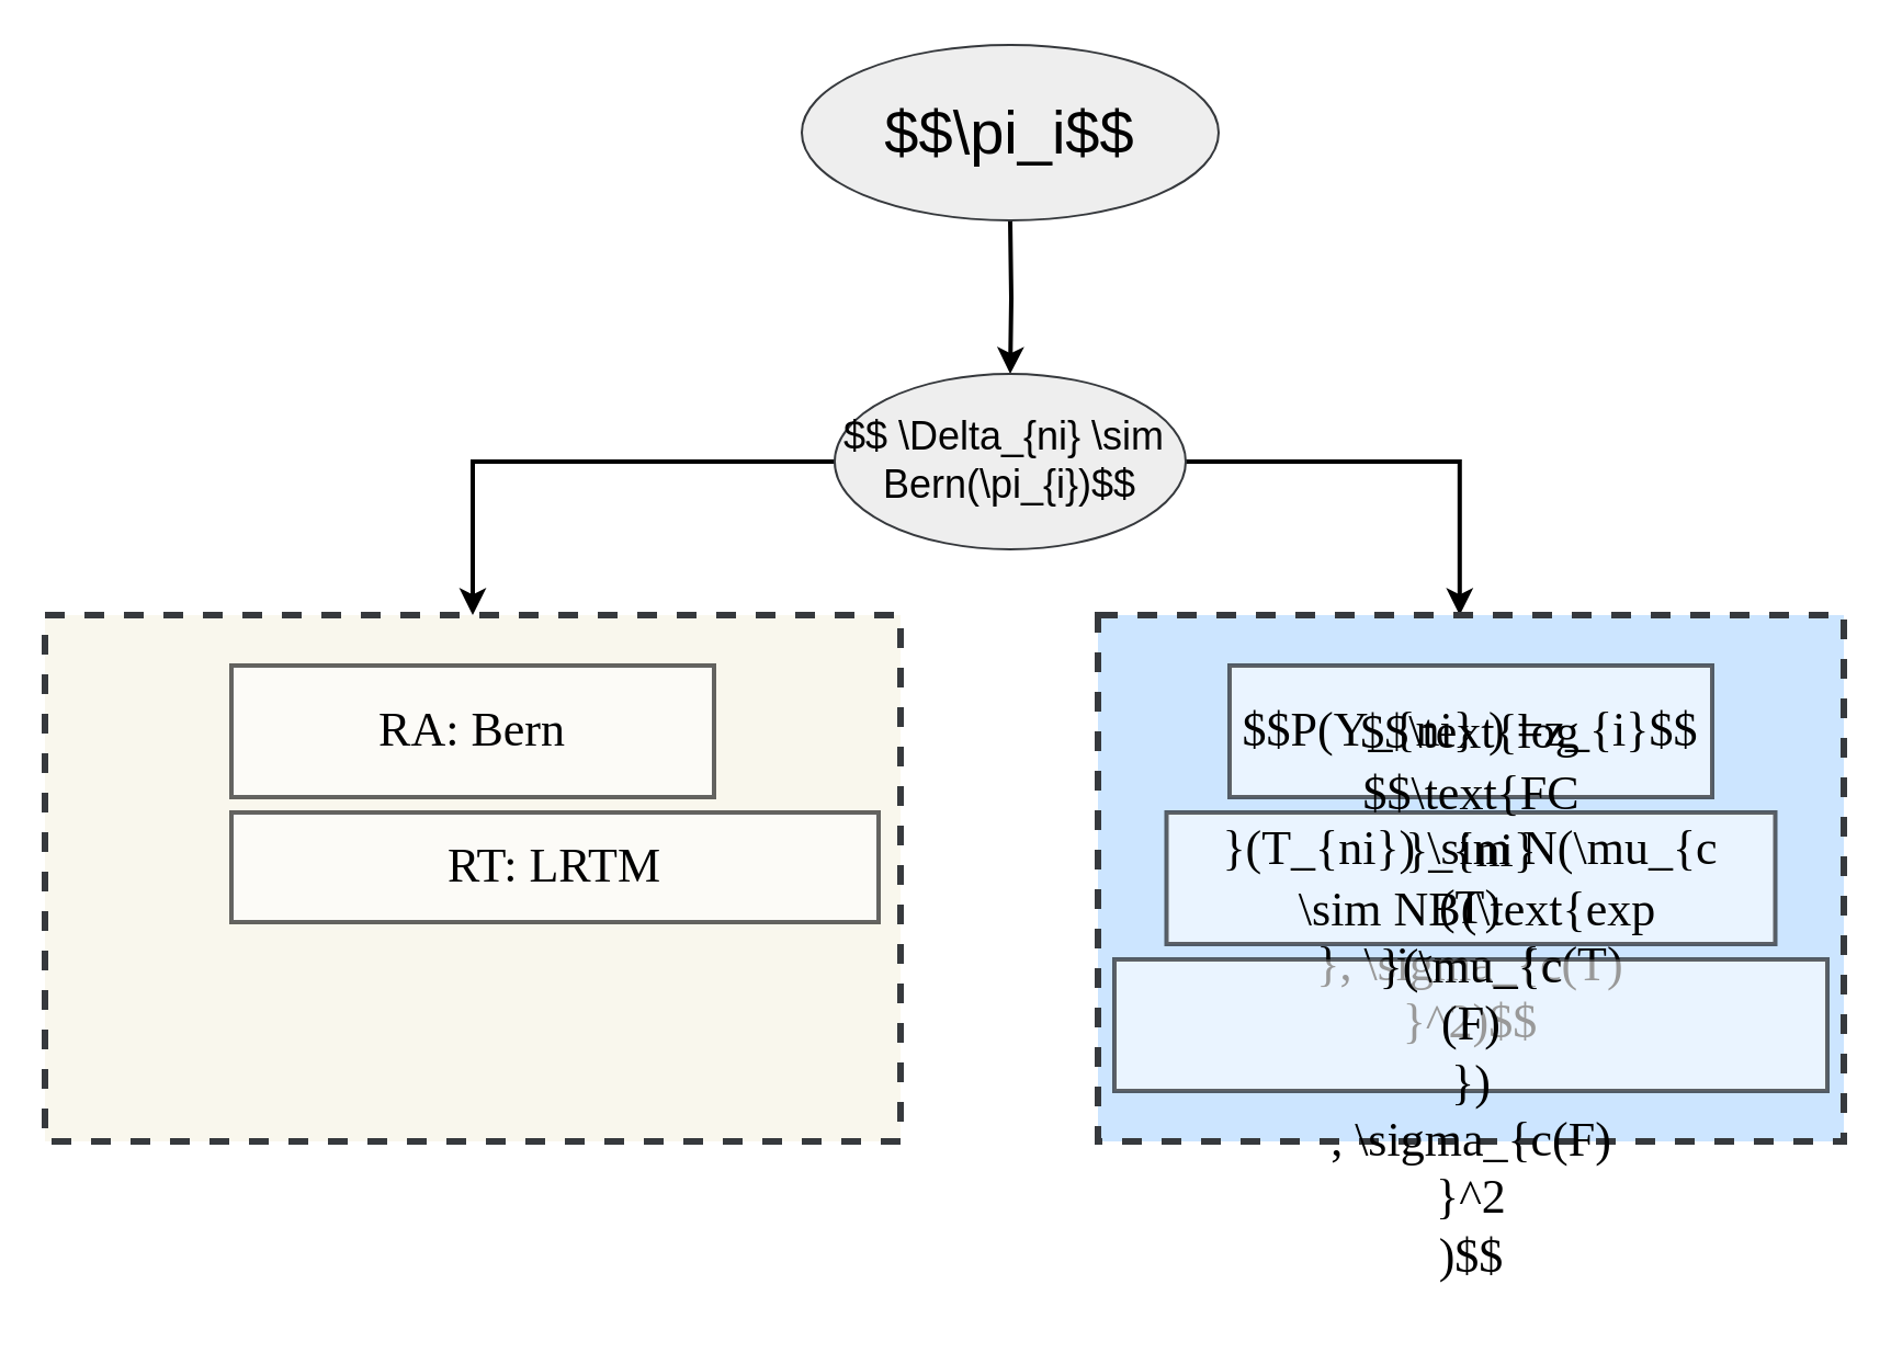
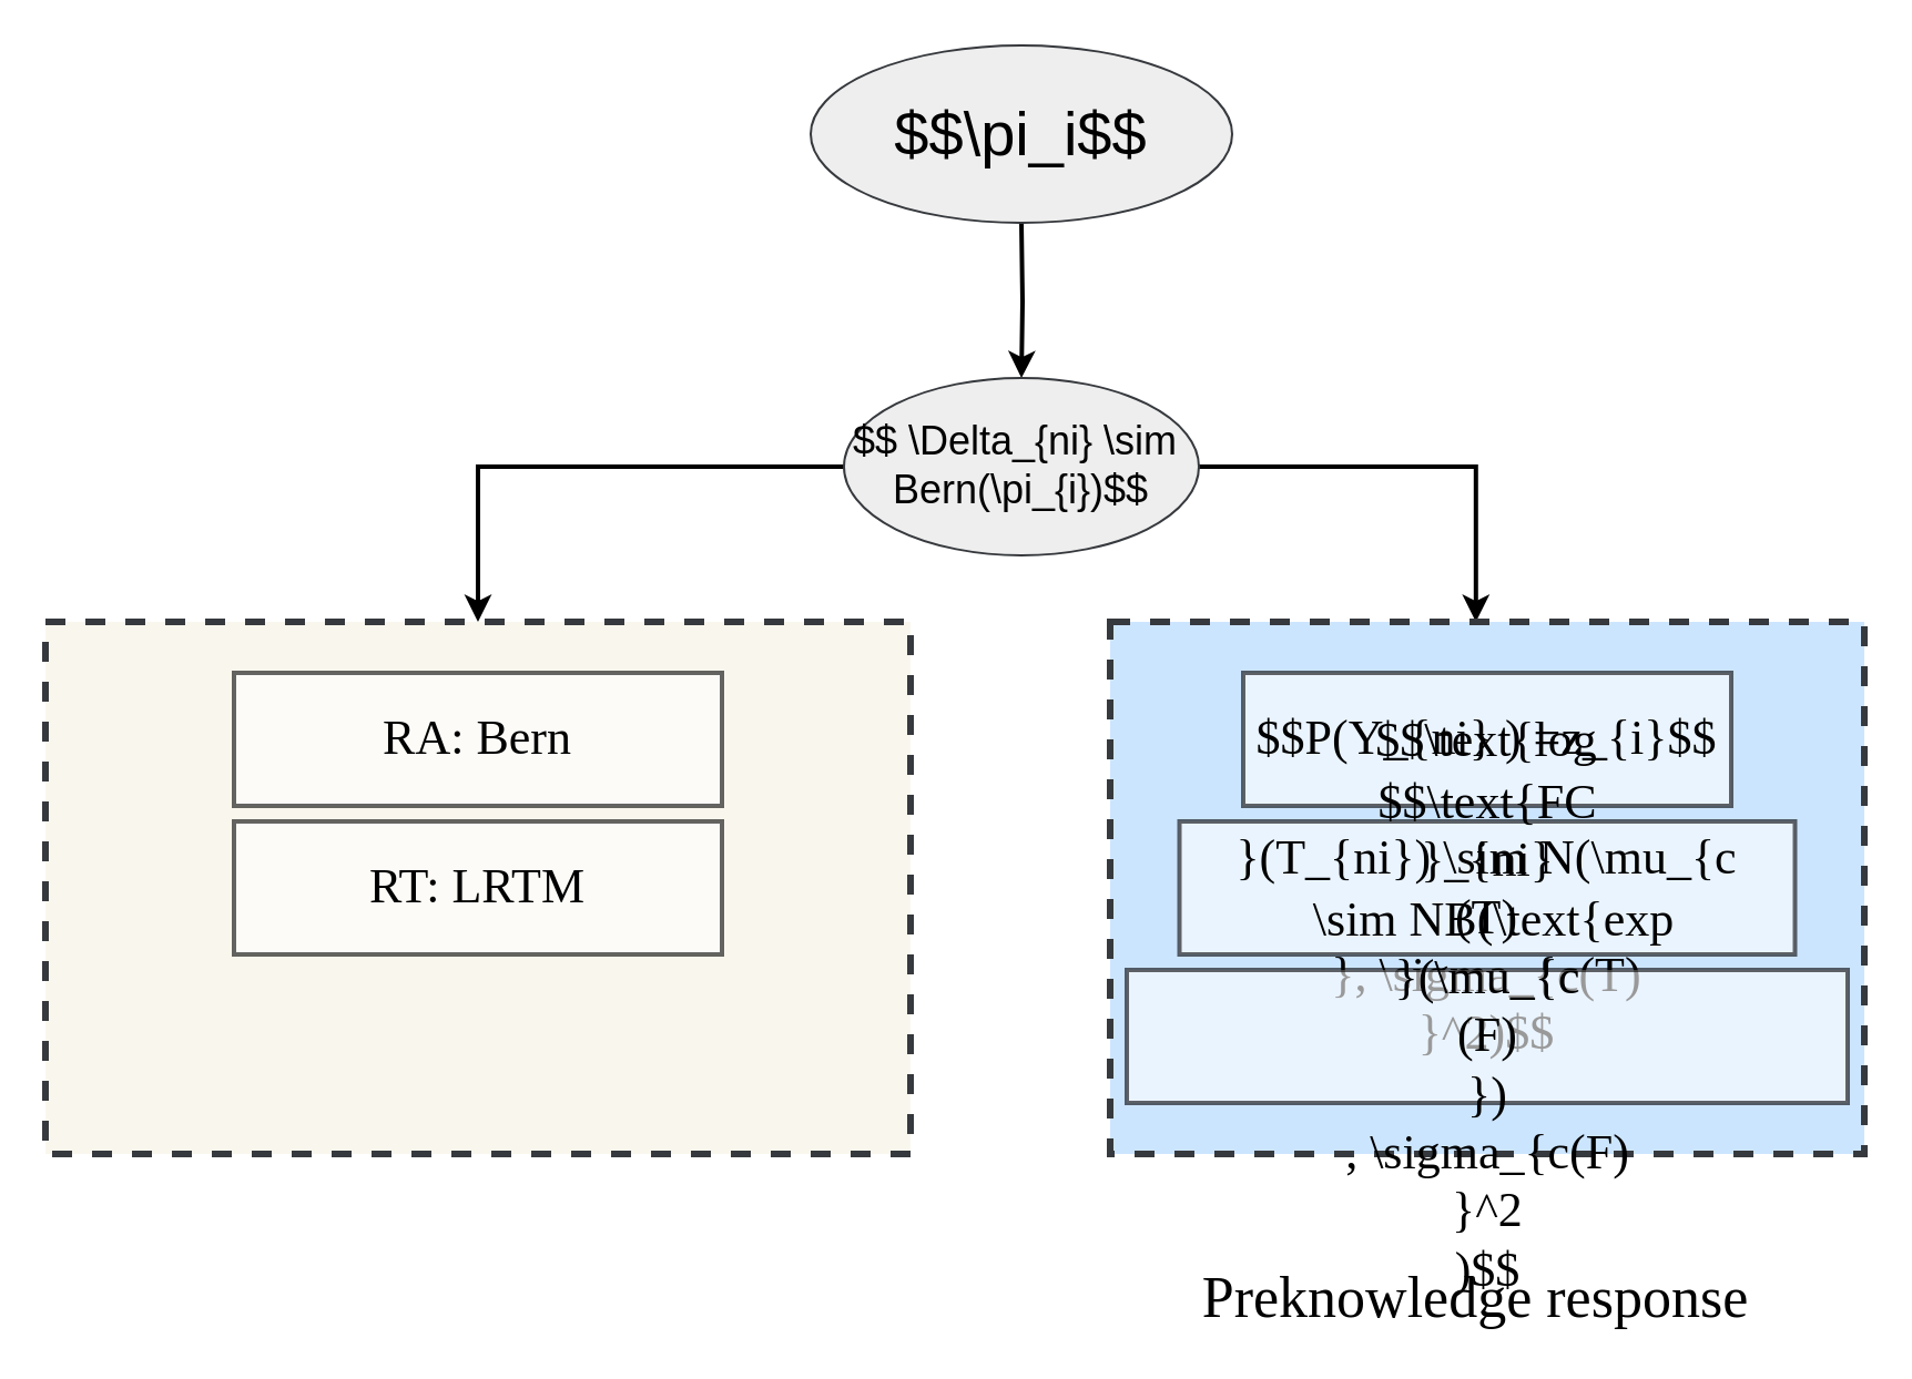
- <mxCell id="9" value="RT: LRTM" style="rounded=0;whiteSpace=wrap;html=1;fontFamily=Times New Roman;fontSize=22;strokeWidth=2;opacity=60;" parent="1" vertex="1"><mxGeometry x="105" y="370" width="295" height="50" as="geometry" /></mxCell>
+ <mxCell id="9" value="RT: LRTM" style="rounded=0;whiteSpace=wrap;html=1;fontFamily=Times New Roman;fontSize=22;strokeWidth=2;opacity=60;" parent="1" vertex="1"><mxGeometry x="105" y="370" width="220" height="60" as="geometry" /></mxCell>
+ <mxCell id="14" value="Preknowledge response" style="text;html=1;strokeColor=none;fillColor=none;align=center;verticalAlign=middle;whiteSpace=wrap;rounded=0;fontFamily=Times New Roman;fontSize=26;" parent="1" vertex="1"><mxGeometry x="530" y="570" width="270" height="30" as="geometry" /></mxCell>
